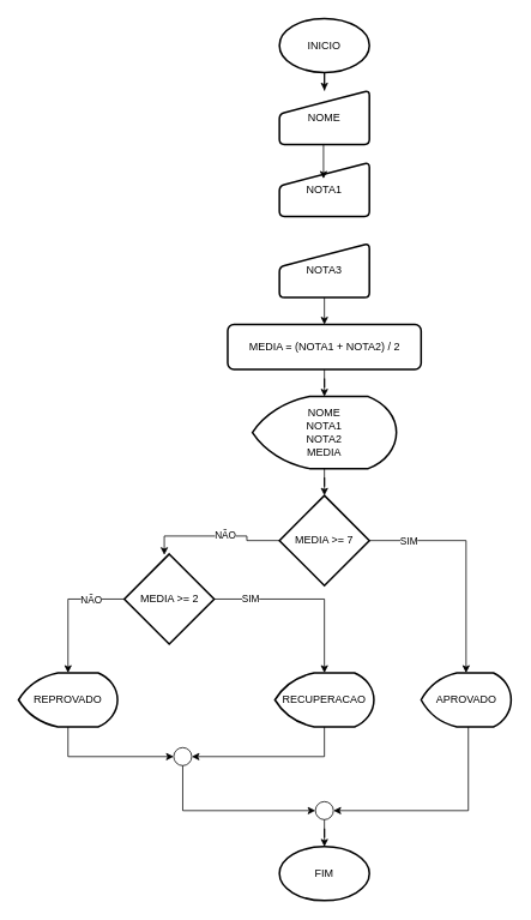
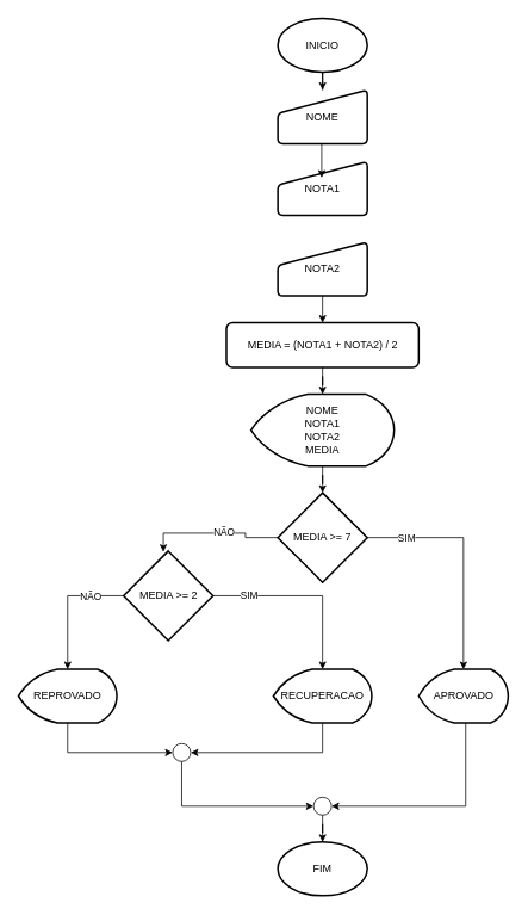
- <mxCell id="8" value="NOTA3" style="html=1;strokeWidth=2;shape=manualInput;whiteSpace=wrap;rounded=1;size=26;arcSize=11;" vertex="1" parent="1"><mxGeometry x="310" y="270" width="100" height="60" as="geometry" /></mxCell>
+ <mxCell id="8" value="NOTA2" style="html=1;strokeWidth=2;shape=manualInput;whiteSpace=wrap;rounded=1;size=26;arcSize=11;" vertex="1" parent="1"><mxGeometry x="310" y="270" width="100" height="60" as="geometry" /></mxCell>
